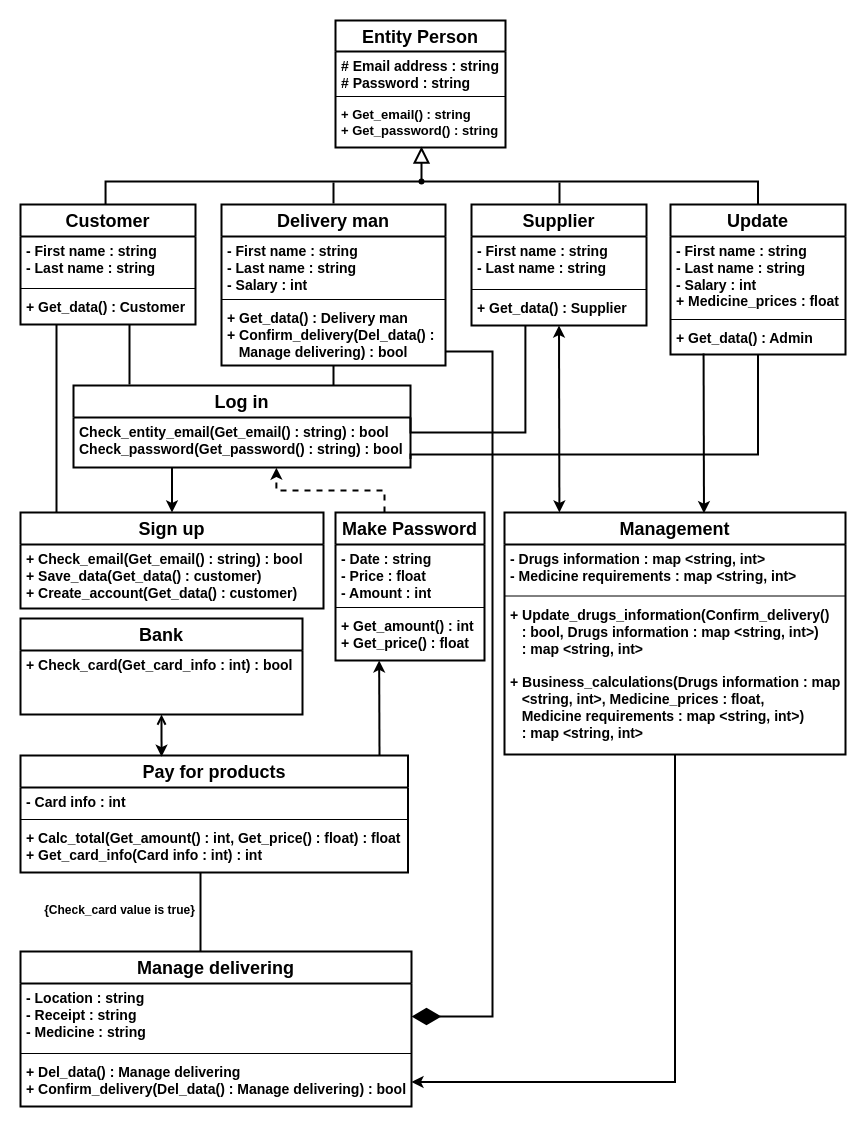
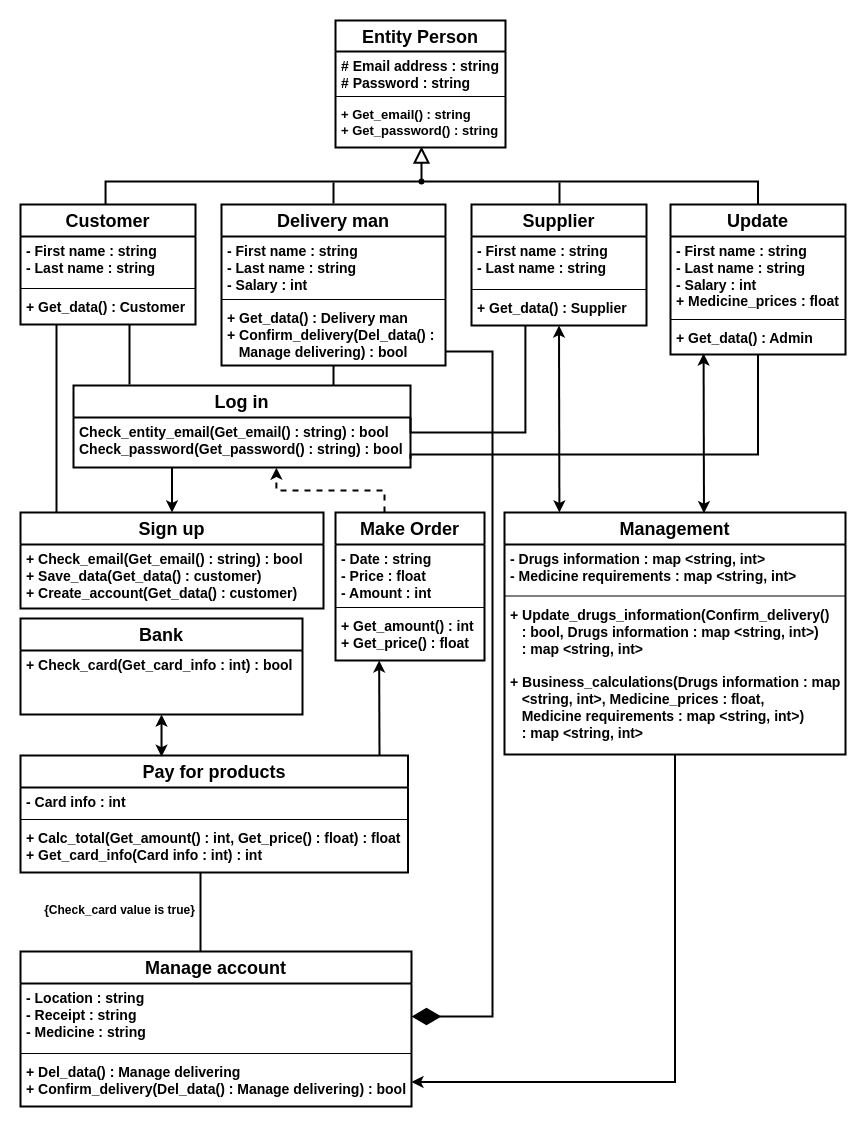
- <mxCell id="64" value="" style="endArrow=none;startArrow=classic;html=1;rounded=0;exitX=0.585;exitY=0.003;exitDx=0;exitDy=0;exitPerimeter=0;strokeWidth=2;entryX=0.189;entryY=0.968;entryDx=0;entryDy=0;entryPerimeter=0;" parent="1" source="57" target="26" edge="1"><mxGeometry width="50" height="50" relative="1" as="geometry"><mxPoint x="674" y="434" as="sourcePoint" /><mxPoint x="703" y="358" as="targetPoint" /></mxGeometry></mxCell>
+ <mxCell id="64" value="" style="endArrow=classic;startArrow=classic;html=1;rounded=0;exitX=0.585;exitY=0.003;exitDx=0;exitDy=0;exitPerimeter=0;strokeWidth=2;entryX=0.189;entryY=0.968;entryDx=0;entryDy=0;entryPerimeter=0;" parent="1" source="57" target="26" edge="1"><mxGeometry width="50" height="50" relative="1" as="geometry"><mxPoint x="674" y="434" as="sourcePoint" /><mxPoint x="703" y="358" as="targetPoint" /></mxGeometry></mxCell>
- <mxCell id="35" value="&lt;font style=&quot;font-size: 18px;&quot;&gt;Make Password&lt;/font&gt;" style="swimlane;fontStyle=1;align=center;verticalAlign=top;childLayout=stackLayout;horizontal=1;startSize=32;horizontalStack=0;resizeParent=1;resizeParentMax=0;resizeLast=0;collapsible=1;marginBottom=0;whiteSpace=wrap;html=1;strokeWidth=2;" parent="1" vertex="1"><mxGeometry x="335" y="512" width="149" height="148" as="geometry" /></mxCell>
+ <mxCell id="35" value="&lt;font style=&quot;font-size: 18px;&quot;&gt;Make Order&lt;/font&gt;" style="swimlane;fontStyle=1;align=center;verticalAlign=top;childLayout=stackLayout;horizontal=1;startSize=32;horizontalStack=0;resizeParent=1;resizeParentMax=0;resizeLast=0;collapsible=1;marginBottom=0;whiteSpace=wrap;html=1;strokeWidth=2;" parent="1" vertex="1"><mxGeometry x="335" y="512" width="149" height="148" as="geometry" /></mxCell>
- <mxCell id="48" value="" style="endArrow=open;startArrow=classic;html=1;rounded=0;exitX=0.364;exitY=0.01;exitDx=0;exitDy=0;strokeWidth=2;exitPerimeter=0;" parent="1" source="41" target="46" edge="1"><mxGeometry width="50" height="50" relative="1" as="geometry"><mxPoint x="116" y="778" as="sourcePoint" /><mxPoint x="166" y="728" as="targetPoint" /></mxGeometry></mxCell>
+ <mxCell id="48" value="" style="endArrow=classic;startArrow=classic;html=1;rounded=0;exitX=0.364;exitY=0.01;exitDx=0;exitDy=0;strokeWidth=2;exitPerimeter=0;" parent="1" source="41" target="46" edge="1"><mxGeometry width="50" height="50" relative="1" as="geometry"><mxPoint x="116" y="778" as="sourcePoint" /><mxPoint x="166" y="728" as="targetPoint" /></mxGeometry></mxCell>
- <mxCell id="49" value="&lt;font style=&quot;font-size: 18px;&quot;&gt;Manage delivering&lt;/font&gt;" style="swimlane;fontStyle=1;align=center;verticalAlign=top;childLayout=stackLayout;horizontal=1;startSize=32;horizontalStack=0;resizeParent=1;resizeParentMax=0;resizeLast=0;collapsible=1;marginBottom=0;whiteSpace=wrap;html=1;strokeWidth=2;" parent="1" vertex="1"><mxGeometry x="20" y="951" width="391" height="155" as="geometry" /></mxCell>
+ <mxCell id="49" value="&lt;font style=&quot;font-size: 18px;&quot;&gt;Manage account&lt;/font&gt;" style="swimlane;fontStyle=1;align=center;verticalAlign=top;childLayout=stackLayout;horizontal=1;startSize=32;horizontalStack=0;resizeParent=1;resizeParentMax=0;resizeLast=0;collapsible=1;marginBottom=0;whiteSpace=wrap;html=1;strokeWidth=2;" parent="1" vertex="1"><mxGeometry x="20" y="951" width="391" height="155" as="geometry" /></mxCell>
